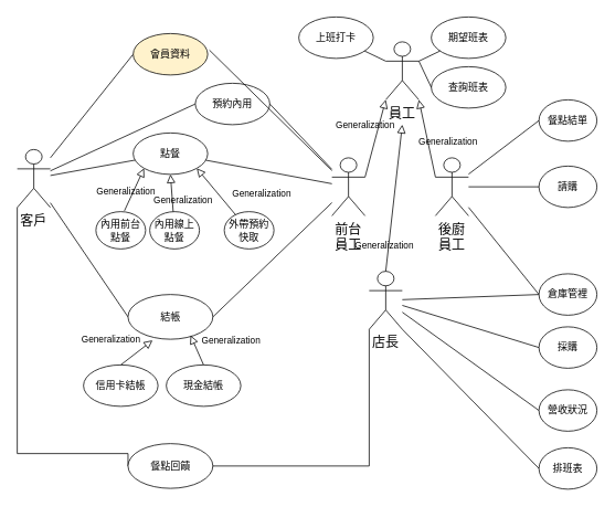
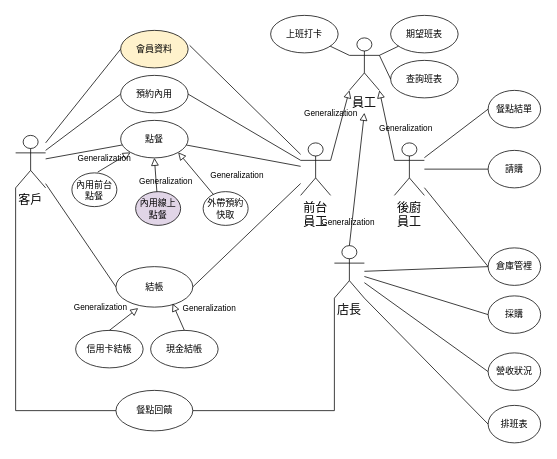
- <mxCell id="12" value="預約內用" style="ellipse;whiteSpace=wrap;html=1;labelBackgroundColor=none;rounded=1;" parent="1" vertex="1"><mxGeometry x="235" y="100" width="90" height="50" as="geometry" /></mxCell>
+ <mxCell id="12" value="預約內用" style="ellipse;whiteSpace=wrap;html=1;labelBackgroundColor=none;rounded=1;" parent="1" vertex="1"><mxGeometry x="160" y="100" width="90" height="50" as="geometry" /></mxCell>
- <mxCell id="11" value="內用前台點餐" style="ellipse;whiteSpace=wrap;html=1;labelBackgroundColor=none;rounded=1;" parent="1" vertex="1"><mxGeometry x="115" y="255" width="60" height="45" as="geometry" /></mxCell>
+ <mxCell id="11" value="內用前台點餐" style="ellipse;whiteSpace=wrap;html=1;labelBackgroundColor=none;rounded=1;" parent="1" vertex="1"><mxGeometry x="95" y="230" width="60" height="45" as="geometry" /></mxCell>
- <mxCell id="10" value="內用線上點餐" style="ellipse;whiteSpace=wrap;html=1;labelBackgroundColor=none;rounded=1;" parent="1" vertex="1"><mxGeometry x="180" y="255" width="60" height="45" as="geometry" /></mxCell>
+ <mxCell id="10" value="內用線上點餐" style="ellipse;whiteSpace=wrap;html=1;labelBackgroundColor=none;rounded=1;fillColor=#e1d5e7;" parent="1" vertex="1"><mxGeometry x="180" y="255" width="60" height="45" as="geometry" /></mxCell>
- <mxCell id="45" value="餐點回饋" style="ellipse;whiteSpace=wrap;html=1;labelBackgroundColor=none;rounded=1;" parent="1" vertex="1"><mxGeometry x="153.75" y="535" width="102.5" height="54" as="geometry" /></mxCell>
+ <mxCell id="45" value="餐點回饋" style="ellipse;whiteSpace=wrap;html=1;labelBackgroundColor=none;rounded=1;" parent="1" vertex="1"><mxGeometry x="153.75" y="520" width="102.5" height="54" as="geometry" /></mxCell>
